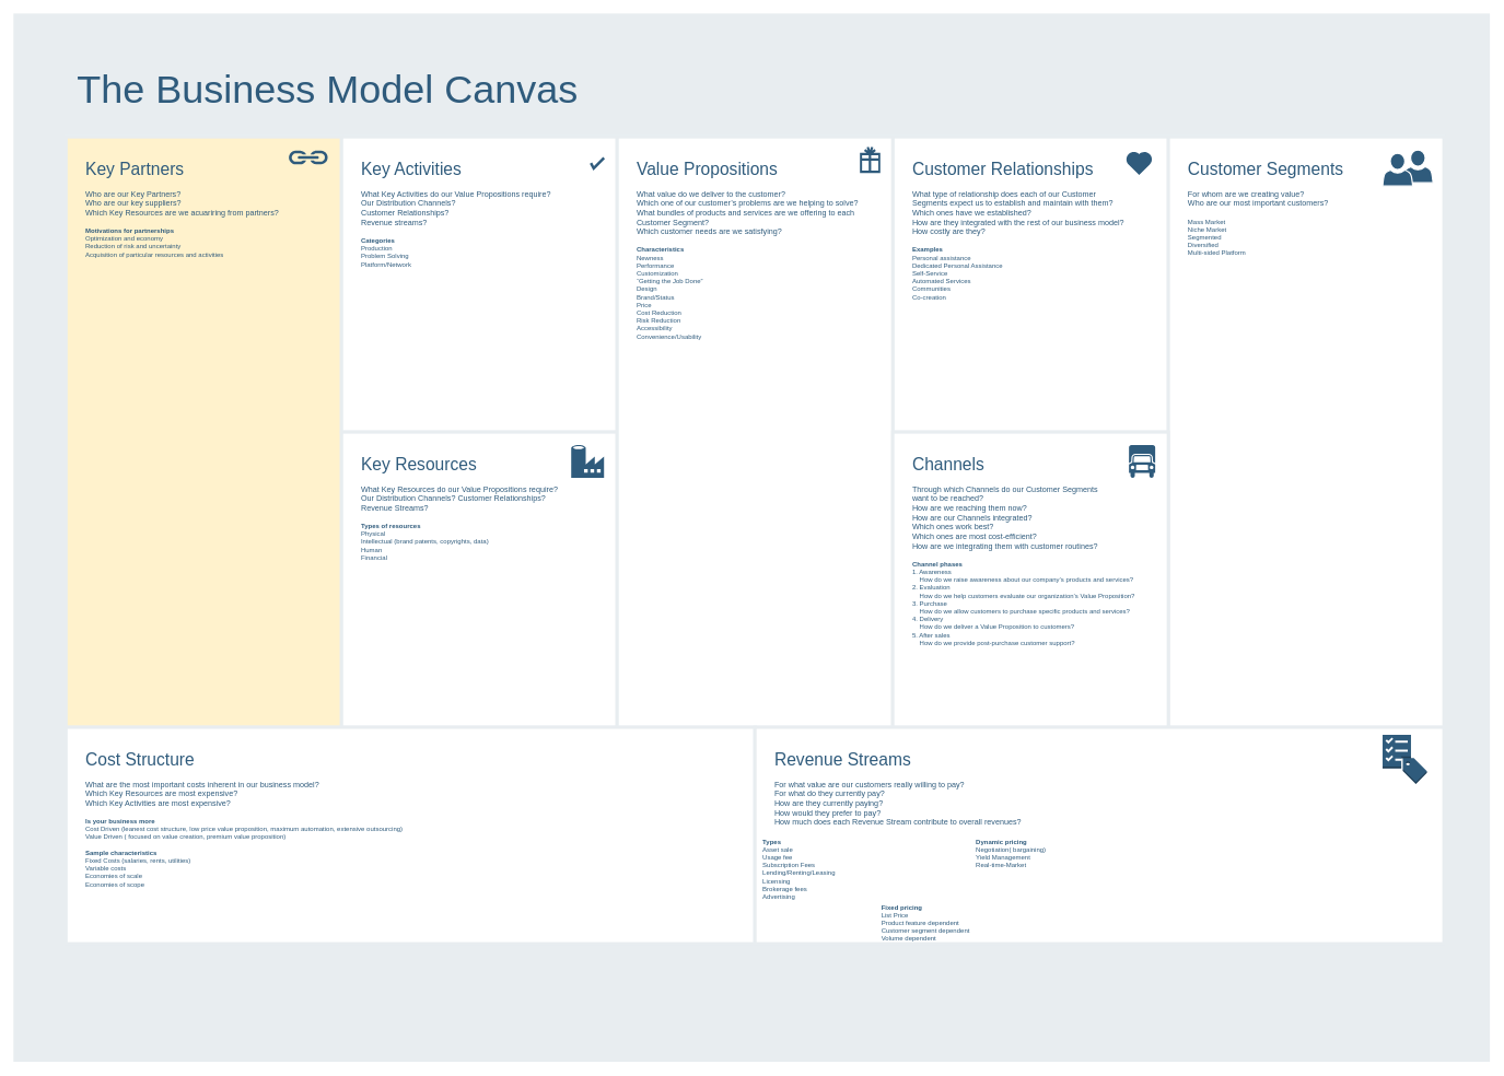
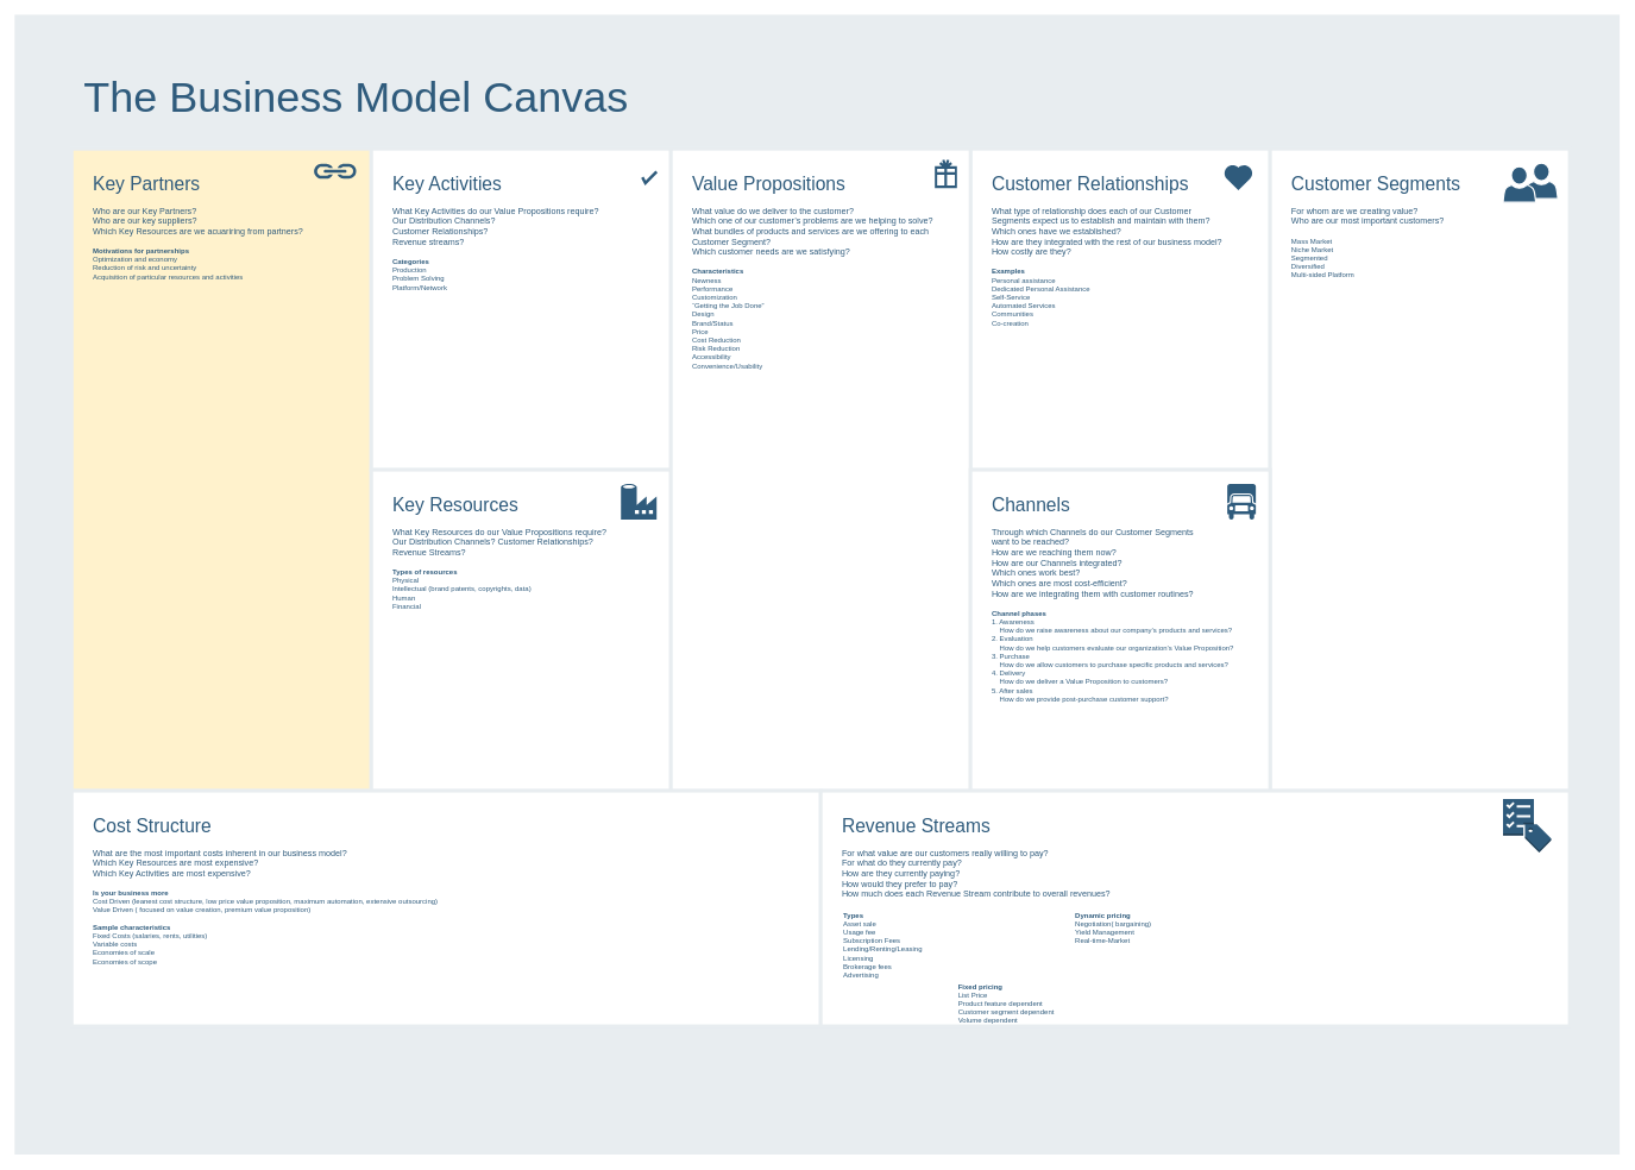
- <mxCell id="16" value="&lt;div style=&quot;font-size: 10px&quot;&gt;&lt;b&gt;Dynamic pricing&lt;/b&gt;&lt;/div&gt;&lt;div style=&quot;font-size: 10px&quot;&gt;Negotiation( bargaining)&lt;/div&gt;&lt;div style=&quot;font-size: 10px&quot;&gt;Yield Management&lt;/div&gt;&lt;div style=&quot;font-size: 10px&quot;&gt;Real-time-Market&lt;/div&gt;" style="text;html=1;resizable=0;points=[];autosize=1;align=left;verticalAlign=top;spacingTop=-4;fontSize=10;fontColor=#2F5B7C;" parent="1" vertex="1"><mxGeometry x="1484.5" y="1274" width="120" height="50" as="geometry" /></mxCell>
+ <mxCell id="16" value="&lt;div style=&quot;font-size: 10px&quot;&gt;&lt;b&gt;Dynamic pricing&lt;/b&gt;&lt;/div&gt;&lt;div style=&quot;font-size: 10px&quot;&gt;Negotiation( bargaining)&lt;/div&gt;&lt;div style=&quot;font-size: 10px&quot;&gt;Yield Management&lt;/div&gt;&lt;div style=&quot;font-size: 10px&quot;&gt;Real-time-Market&lt;/div&gt;" style="text;html=1;resizable=0;points=[];autosize=1;align=left;verticalAlign=top;spacingTop=-4;fontSize=10;fontColor=#2F5B7C;" parent="1" vertex="1"><mxGeometry x="1504.5" y="1274" width="120" height="50" as="geometry" /></mxCell>
- <mxCell id="18" value="&lt;div style=&quot;font-size: 10px&quot;&gt;&lt;b&gt;Types&lt;/b&gt;&lt;/div&gt;&lt;div style=&quot;font-size: 10px&quot;&gt;Asset sale&lt;/div&gt;&lt;div style=&quot;font-size: 10px&quot;&gt;Usage fee&lt;/div&gt;&lt;div style=&quot;font-size: 10px&quot;&gt;Subscription Fees&lt;/div&gt;&lt;div style=&quot;font-size: 10px&quot;&gt;Lending/Renting/Leasing&lt;/div&gt;&lt;div style=&quot;font-size: 10px&quot;&gt;Licensing&lt;/div&gt;&lt;div style=&quot;font-size: 10px&quot;&gt;Brokerage fees&lt;/div&gt;&lt;div style=&quot;font-size: 10px&quot;&gt;Advertising&lt;/div&gt;" style="text;html=1;resizable=0;points=[];autosize=1;align=left;verticalAlign=top;spacingTop=-4;fontSize=10;fontColor=#2F5B7C;" parent="1" vertex="1"><mxGeometry x="1160" y="1274" width="130" height="100" as="geometry" /></mxCell>
+ <mxCell id="18" value="&lt;div style=&quot;font-size: 10px&quot;&gt;&lt;b&gt;Types&lt;/b&gt;&lt;/div&gt;&lt;div style=&quot;font-size: 10px&quot;&gt;Asset sale&lt;/div&gt;&lt;div style=&quot;font-size: 10px&quot;&gt;Usage fee&lt;/div&gt;&lt;div style=&quot;font-size: 10px&quot;&gt;Subscription Fees&lt;/div&gt;&lt;div style=&quot;font-size: 10px&quot;&gt;Lending/Renting/Leasing&lt;/div&gt;&lt;div style=&quot;font-size: 10px&quot;&gt;Licensing&lt;/div&gt;&lt;div style=&quot;font-size: 10px&quot;&gt;Brokerage fees&lt;/div&gt;&lt;div style=&quot;font-size: 10px&quot;&gt;Advertising&lt;/div&gt;" style="text;html=1;resizable=0;points=[];autosize=1;align=left;verticalAlign=top;spacingTop=-4;fontSize=10;fontColor=#2F5B7C;" parent="1" vertex="1"><mxGeometry x="1180" y="1274" width="130" height="100" as="geometry" /></mxCell>
